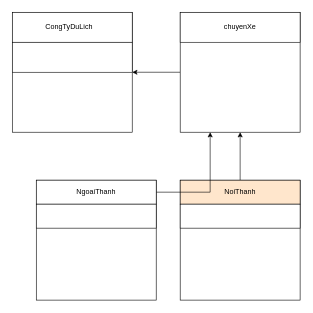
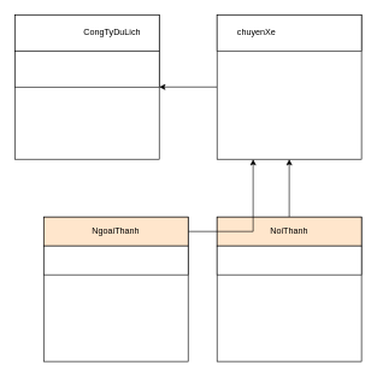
- <mxCell id="4" value="CongTyDuLich" style="text;html=1;strokeColor=none;fillColor=none;align=center;verticalAlign=middle;whiteSpace=wrap;rounded=0;" parent="1" vertex="1"><mxGeometry x="70" y="30" width="90" height="30" as="geometry" /></mxCell>
+ <mxCell id="4" value="CongTyDuLich" style="text;html=1;strokeColor=none;fillColor=none;align=center;verticalAlign=middle;whiteSpace=wrap;rounded=0;" parent="1" vertex="1"><mxGeometry x="110" y="30" width="90" height="30" as="geometry" /></mxCell>
- <mxCell id="9" value="chuyenXe" style="text;html=1;strokeColor=none;fillColor=none;align=center;verticalAlign=middle;whiteSpace=wrap;rounded=0;" parent="1" vertex="1"><mxGeometry x="370" y="30" width="60" height="30" as="geometry" /></mxCell>
+ <mxCell id="9" value="chuyenXe" style="text;html=1;strokeColor=none;fillColor=none;align=center;verticalAlign=middle;whiteSpace=wrap;rounded=0;" parent="1" vertex="1"><mxGeometry x="325" y="30" width="60" height="30" as="geometry" /></mxCell>
- <mxCell id="15" value="NgoaiThanh" style="rounded=0;whiteSpace=wrap;html=1;" parent="1" vertex="1"><mxGeometry x="60" y="300" width="200" height="40" as="geometry" /></mxCell>
+ <mxCell id="15" value="NgoaiThanh" style="rounded=0;whiteSpace=wrap;html=1;fillColor=#ffe6cc;" parent="1" vertex="1"><mxGeometry x="60" y="300" width="200" height="40" as="geometry" /></mxCell>
